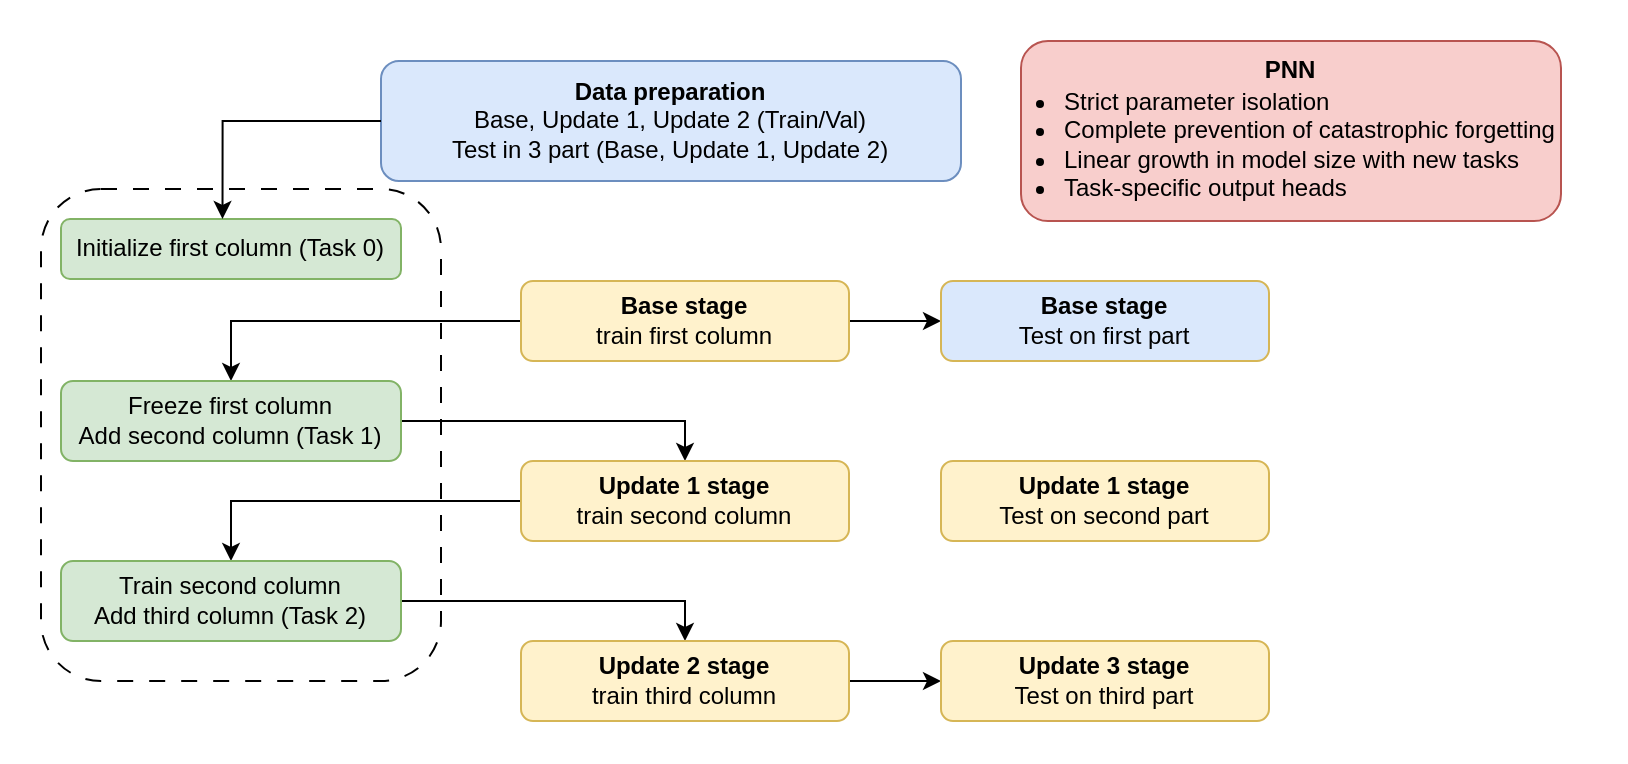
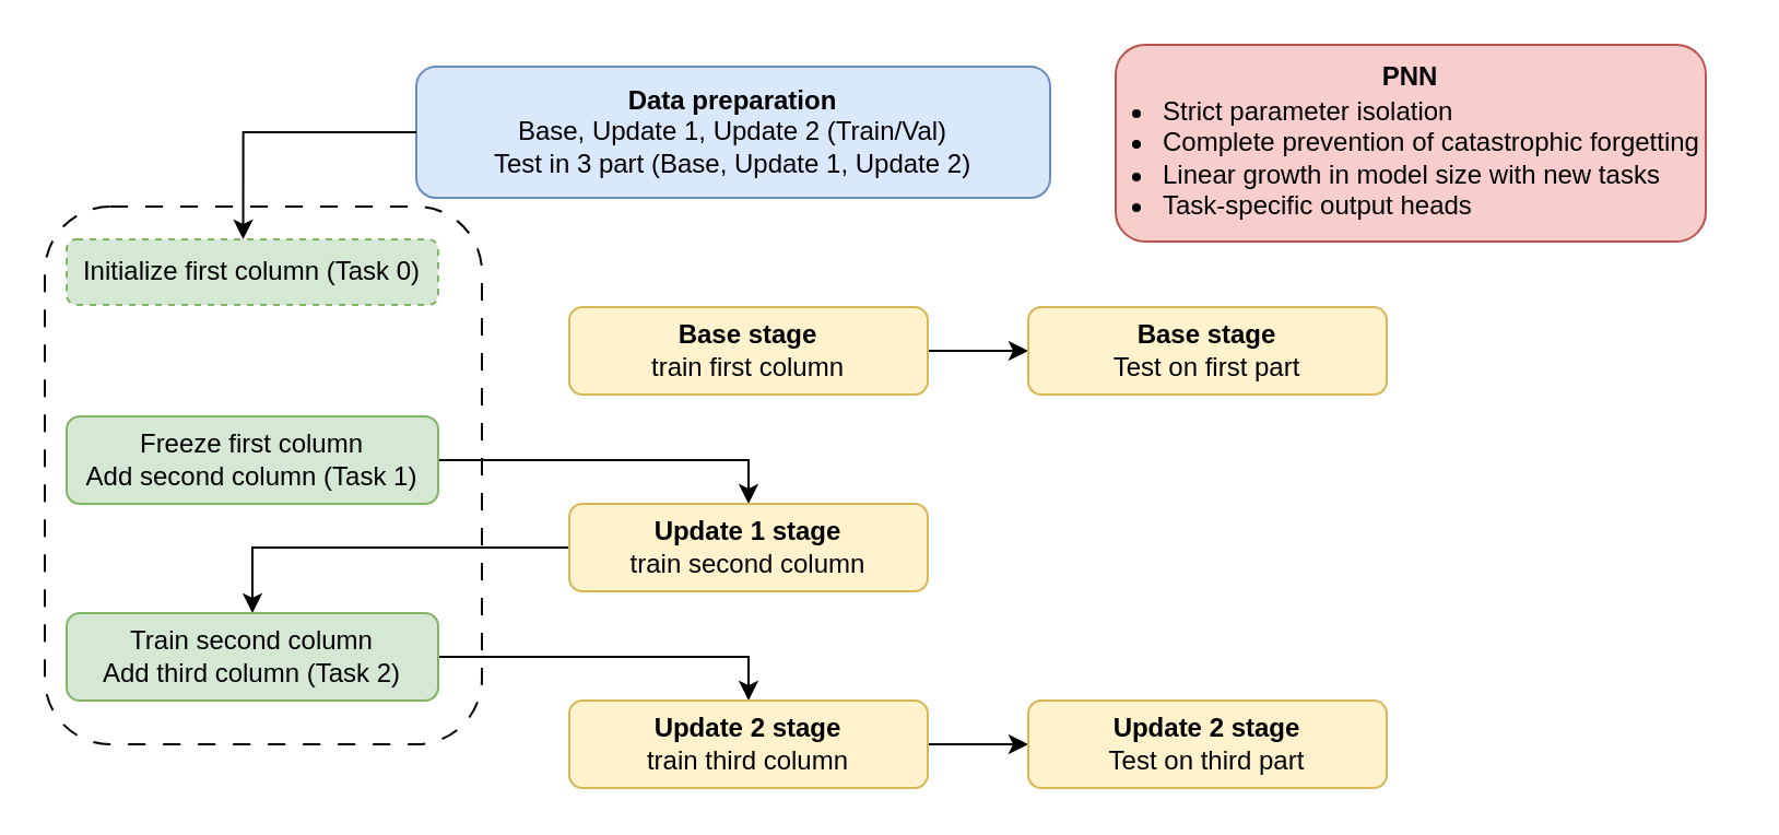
- <mxCell id="4" value="Initialize first column (Task 0)" style="rounded=1;whiteSpace=wrap;html=1;fillColor=#d5e8d4;strokeColor=#82b366;" vertex="1" parent="1"><mxGeometry x="30" y="109" width="170" height="30" as="geometry" /></mxCell>
+ <mxCell id="4" value="Initialize first column (Task 0)" style="rounded=1;whiteSpace=wrap;html=1;fillColor=#d5e8d4;strokeColor=#82b366;dashed=1;" vertex="1" parent="1"><mxGeometry x="30" y="109" width="170" height="30" as="geometry" /></mxCell>
- <mxCell id="5" style="edgeStyle=orthogonalEdgeStyle;rounded=0;orthogonalLoop=1;jettySize=auto;html=1;exitX=0;exitY=0.5;exitDx=0;exitDy=0;entryX=0.5;entryY=0;entryDx=0;entryDy=0;" edge="1" parent="1" source="7" target="10"><mxGeometry relative="1" as="geometry" /></mxCell>
- <mxCell id="17" value="&lt;b&gt;Base stage&lt;br&gt;&lt;/b&gt;Test on first part" style="rounded=1;whiteSpace=wrap;html=1;fillColor=#dae8fc;strokeColor=#d6b656;" vertex="1" parent="1"><mxGeometry x="470" y="140" width="164" height="40" as="geometry" /></mxCell>
+ <mxCell id="17" value="&lt;b&gt;Base stage&lt;br&gt;&lt;/b&gt;Test on first part" style="rounded=1;whiteSpace=wrap;html=1;fillColor=#fff2cc;strokeColor=#d6b656;" vertex="1" parent="1"><mxGeometry x="470" y="140" width="164" height="40" as="geometry" /></mxCell>
- <mxCell id="18" value="&lt;b&gt;Update 1 stage&lt;br&gt;&lt;/b&gt;Test on second part" style="rounded=1;whiteSpace=wrap;html=1;fillColor=#fff2cc;strokeColor=#d6b656;" vertex="1" parent="1"><mxGeometry x="470" y="230" width="164" height="40" as="geometry" /></mxCell>
- <mxCell id="19" value="&lt;b&gt;Update 3 stage&lt;br&gt;&lt;/b&gt;Test on third part" style="rounded=1;whiteSpace=wrap;html=1;fillColor=#fff2cc;strokeColor=#d6b656;" vertex="1" parent="1"><mxGeometry x="470" y="320" width="164" height="40" as="geometry" /></mxCell>
+ <mxCell id="19" value="&lt;b&gt;Update 2 stage&lt;br&gt;&lt;/b&gt;Test on third part" style="rounded=1;whiteSpace=wrap;html=1;fillColor=#fff2cc;strokeColor=#d6b656;" vertex="1" parent="1"><mxGeometry x="470" y="320" width="164" height="40" as="geometry" /></mxCell>
